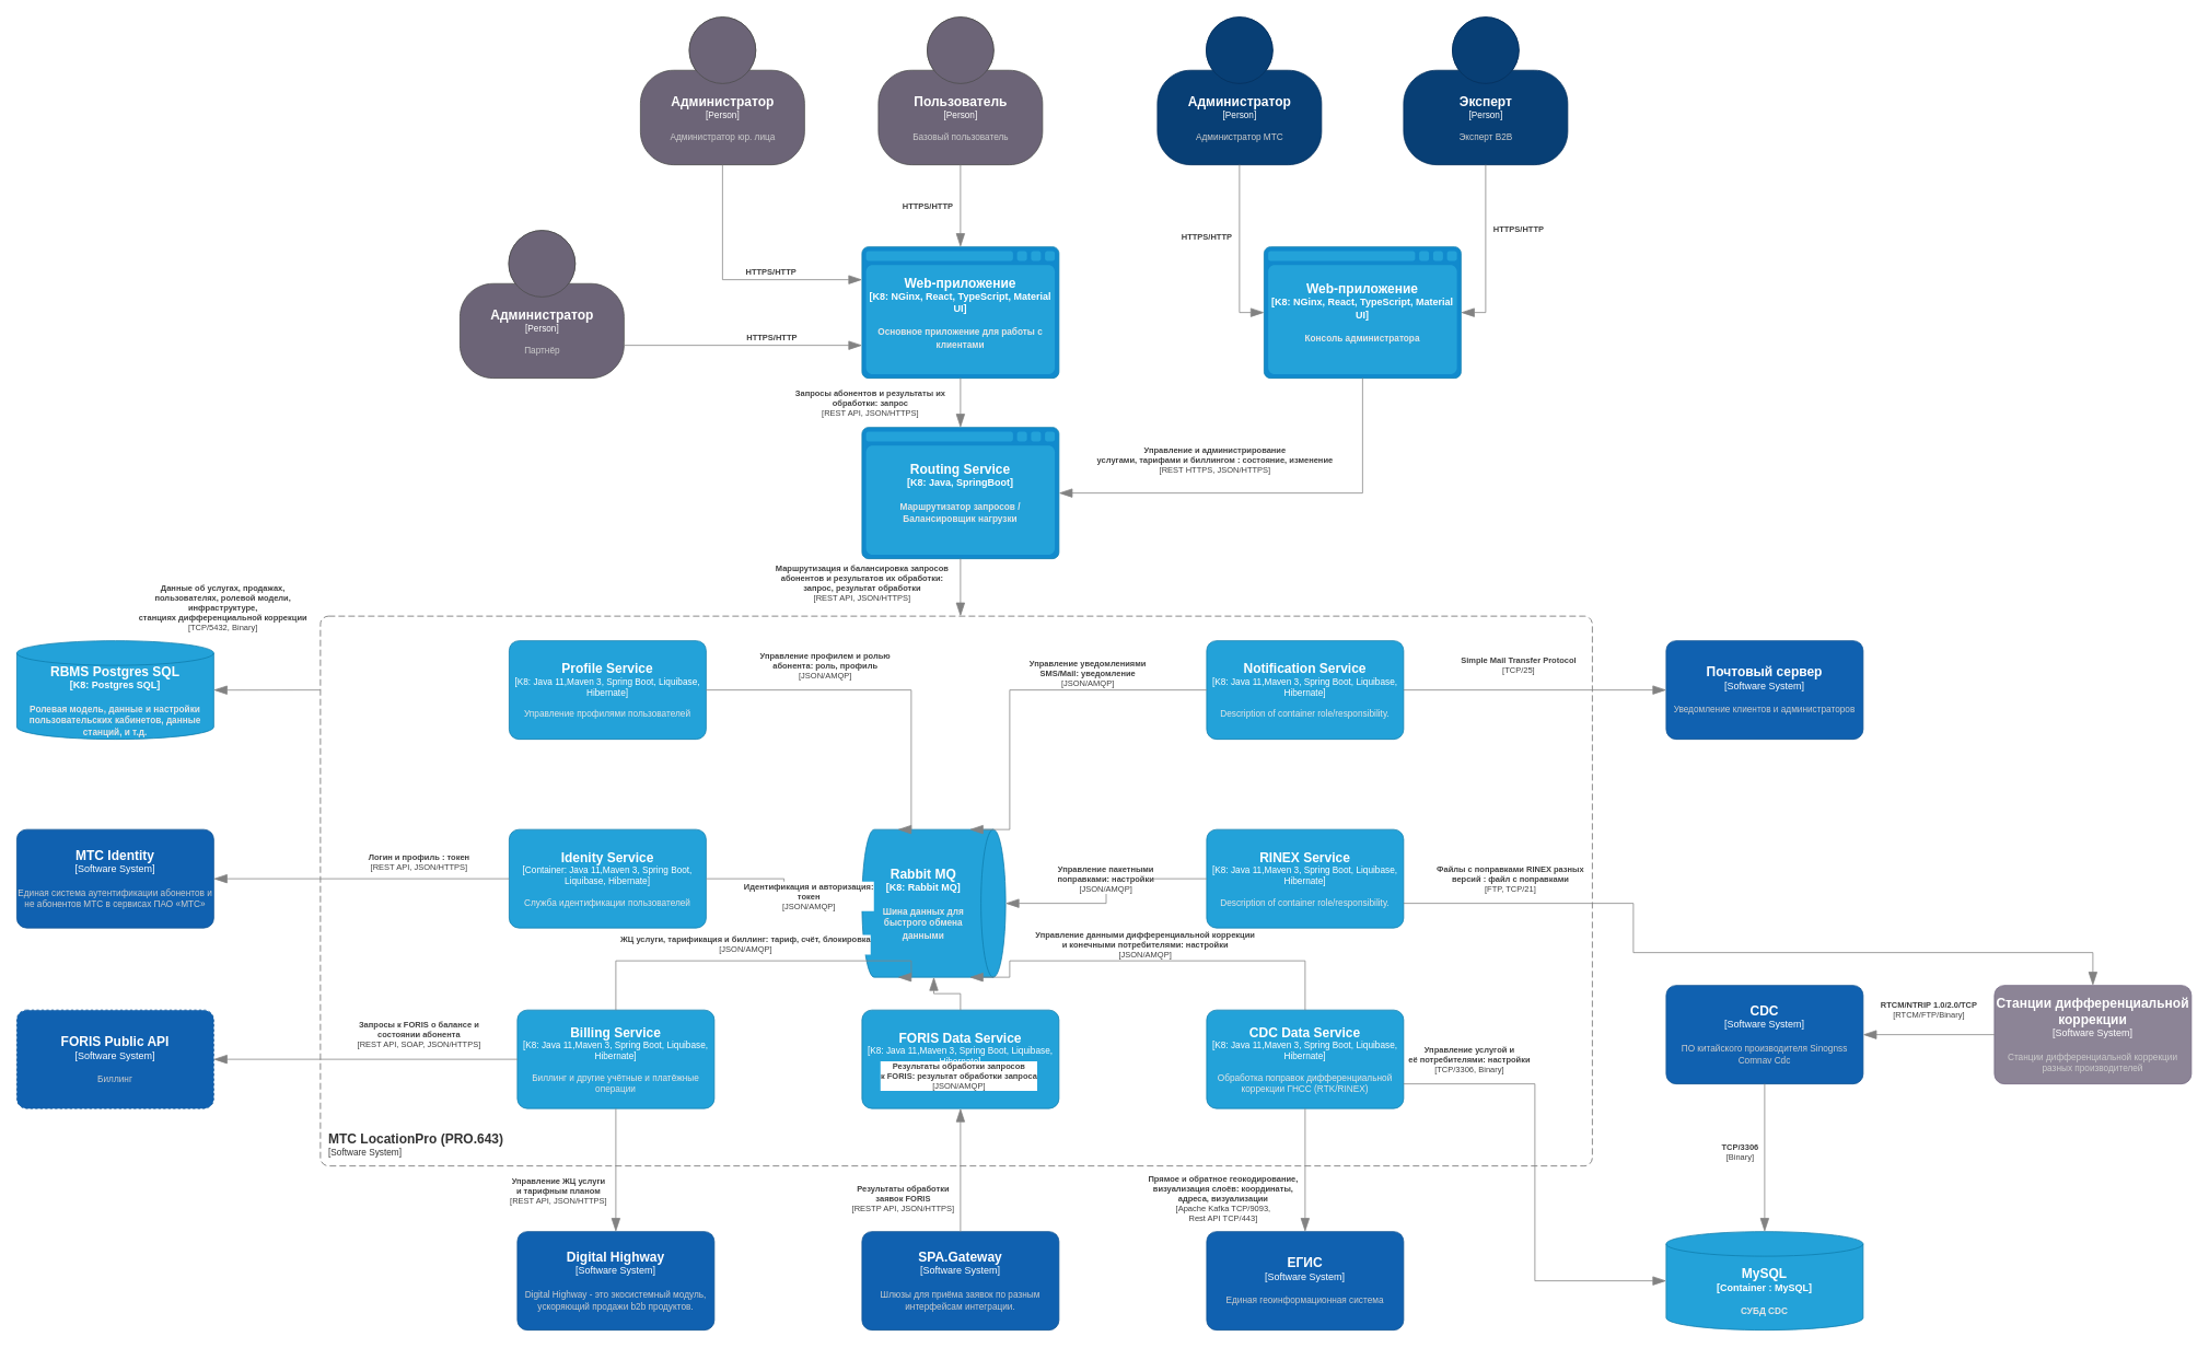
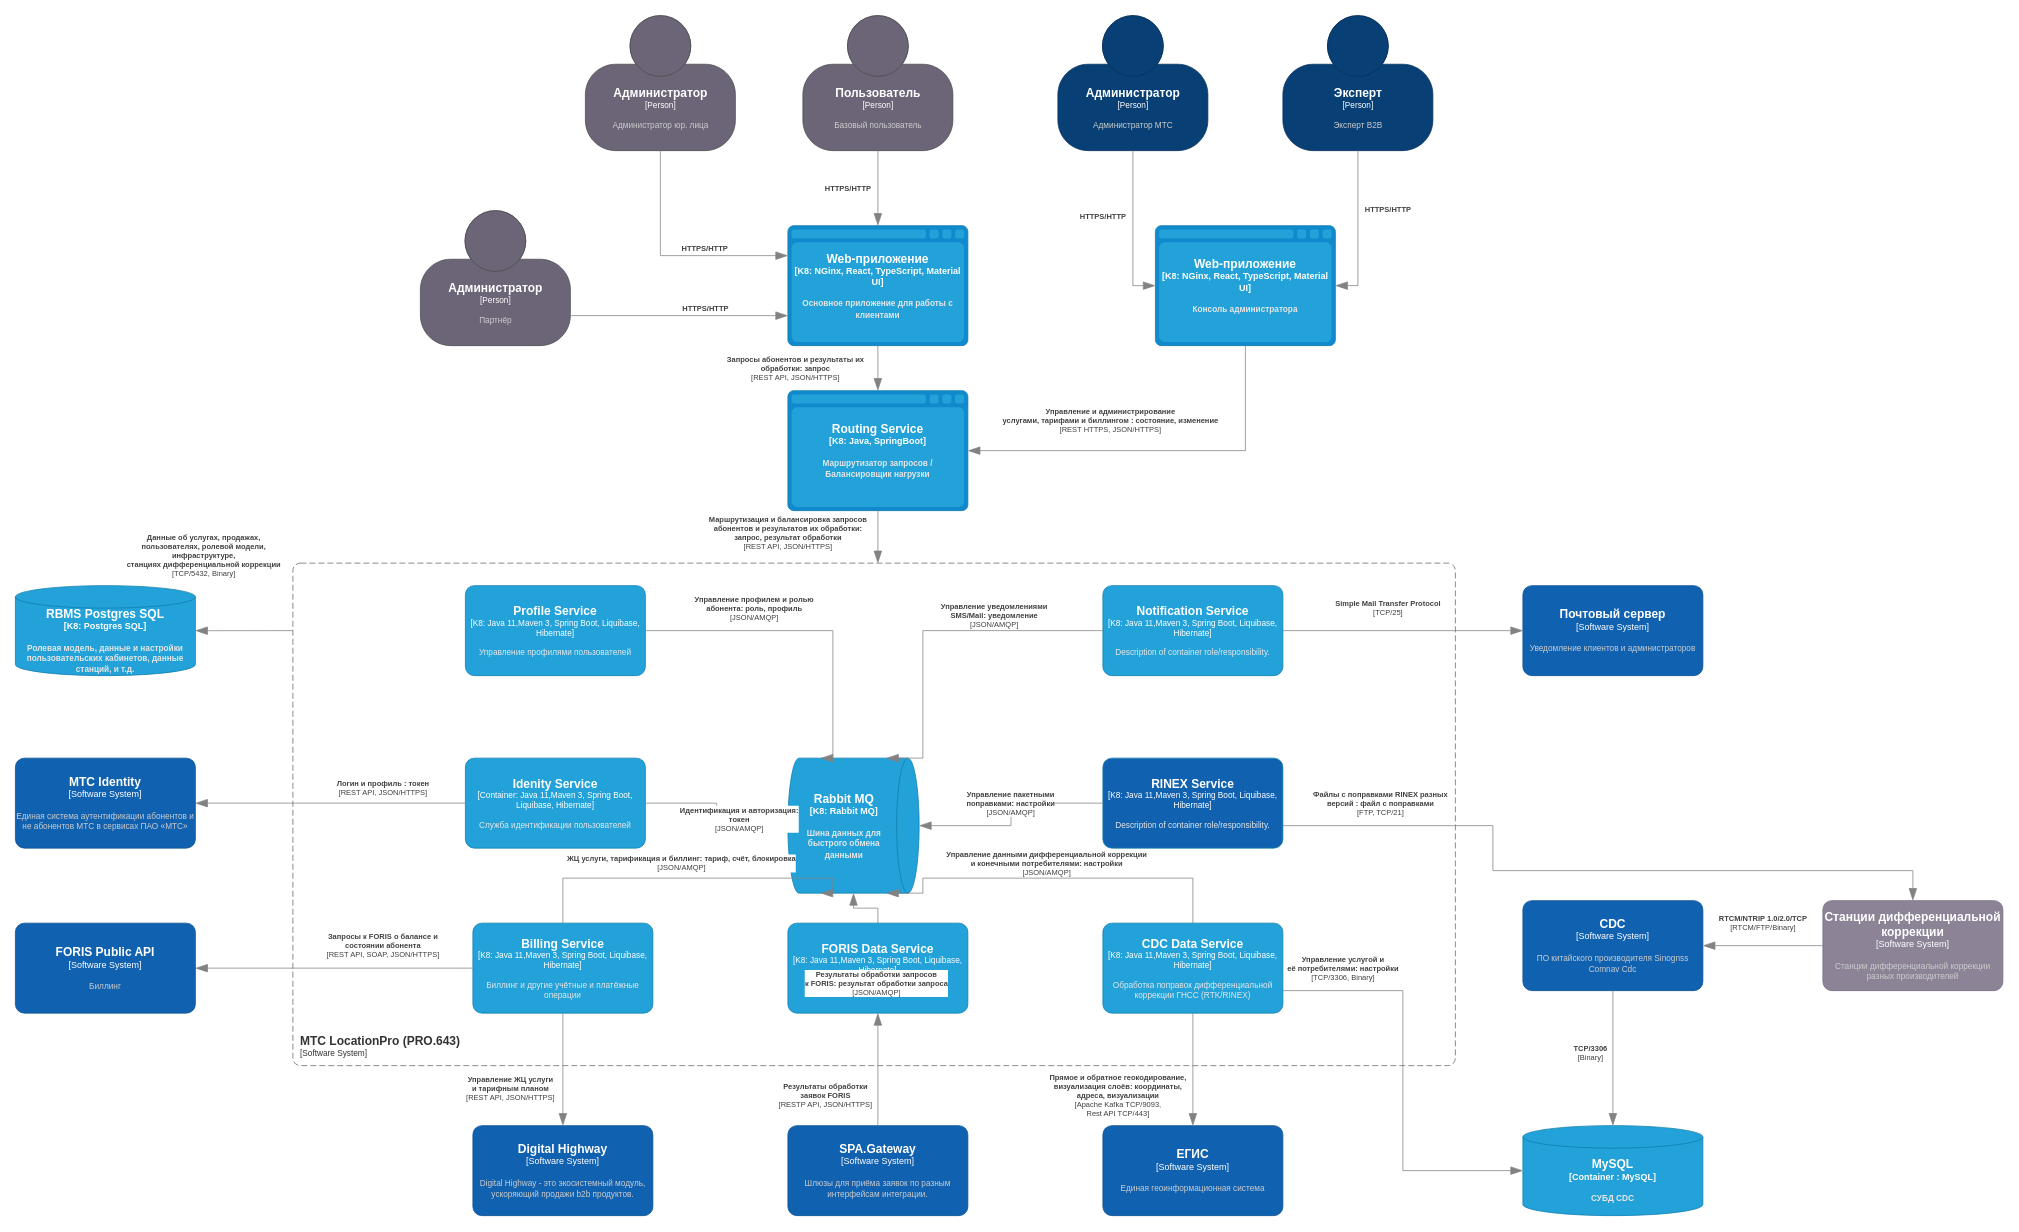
- <mxCell id="21" value="&lt;font style=&quot;font-size: 16px&quot;&gt;&lt;b&gt;RINEX Service&lt;/b&gt;&lt;/font&gt;&lt;div&gt;[K8: Java 11,Maven 3, Spring Boot, Liquibase, Hibernate]&lt;/div&gt;&lt;br&gt;&lt;div&gt;&lt;font style=&quot;font-size: 11px&quot;&gt;&lt;font color=&quot;#E6E6E6&quot;&gt;Description of container role/responsibility.&lt;/font&gt;&lt;/div&gt;" style="rounded=1;whiteSpace=wrap;html=1;fontSize=11;labelBackgroundColor=none;fillColor=#23A2D9;fontColor=#ffffff;align=center;arcSize=10;strokeColor=#0E7DAD;metaEdit=1;resizable=0;points=[[0.25,0,0],[0.5,0,0],[0.75,0,0],[1,0.25,0],[1,0.5,0],[1,0.75,0],[0.75,1,0],[0.5,1,0],[0.25,1,0],[0,0.75,0],[0,0.5,0],[0,0.25,0]];" parent="1" vertex="1"><mxGeometry x="1470" y="1010" width="240" height="120" as="geometry" /></mxCell>
+ <mxCell id="21" value="&lt;font style=&quot;font-size: 16px&quot;&gt;&lt;b&gt;RINEX Service&lt;/b&gt;&lt;/font&gt;&lt;div&gt;[K8: Java 11,Maven 3, Spring Boot, Liquibase, Hibernate]&lt;/div&gt;&lt;br&gt;&lt;div&gt;&lt;font style=&quot;font-size: 11px&quot;&gt;&lt;font color=&quot;#E6E6E6&quot;&gt;Description of container role/responsibility.&lt;/font&gt;&lt;/div&gt;" style="rounded=1;whiteSpace=wrap;html=1;fontSize=11;labelBackgroundColor=none;fillColor=#1061b0;fontColor=#ffffff;align=center;arcSize=10;strokeColor=#0E7DAD;metaEdit=1;resizable=0;points=[[0.25,0,0],[0.5,0,0],[0.75,0,0],[1,0.25,0],[1,0.5,0],[1,0.75,0],[0.75,1,0],[0.5,1,0],[0.25,1,0],[0,0.75,0],[0,0.5,0],[0,0.25,0]];" parent="1" vertex="1"><mxGeometry x="1470" y="1010" width="240" height="120" as="geometry" /></mxCell>
- <mxCell id="23" value="&lt;font style=&quot;font-size: 16px&quot;&gt;&lt;b&gt;FORIS Public API&lt;/b&gt;&lt;/font&gt;&lt;div&gt;[Software System]&lt;/div&gt;&lt;br&gt;&lt;div&gt;&lt;font style=&quot;font-size: 11px&quot;&gt;&lt;font color=&quot;#cccccc&quot;&gt;Биллинг&lt;/font&gt;&lt;/div&gt;" style="rounded=1;whiteSpace=wrap;html=1;labelBackgroundColor=none;fillColor=#1061B0;fontColor=#ffffff;align=center;arcSize=10;strokeColor=#0D5091;metaEdit=1;resizable=0;points=[[0.25,0,0],[0.5,0,0],[0.75,0,0],[1,0.25,0],[1,0.5,0],[1,0.75,0],[0.75,1,0],[0.5,1,0],[0.25,1,0],[0,0.75,0],[0,0.5,0],[0,0.25,0]];dashed=1;" parent="1" vertex="1"><mxGeometry x="20" y="1230" width="240" height="120" as="geometry" /></mxCell>
+ <mxCell id="23" value="&lt;font style=&quot;font-size: 16px&quot;&gt;&lt;b&gt;FORIS Public API&lt;/b&gt;&lt;/font&gt;&lt;div&gt;[Software System]&lt;/div&gt;&lt;br&gt;&lt;div&gt;&lt;font style=&quot;font-size: 11px&quot;&gt;&lt;font color=&quot;#cccccc&quot;&gt;Биллинг&lt;/font&gt;&lt;/div&gt;" style="rounded=1;whiteSpace=wrap;html=1;labelBackgroundColor=none;fillColor=#1061B0;fontColor=#ffffff;align=center;arcSize=10;strokeColor=#0D5091;metaEdit=1;resizable=0;points=[[0.25,0,0],[0.5,0,0],[0.75,0,0],[1,0.25,0],[1,0.5,0],[1,0.75,0],[0.75,1,0],[0.5,1,0],[0.25,1,0],[0,0.75,0],[0,0.5,0],[0,0.25,0]];" parent="1" vertex="1"><mxGeometry x="20" y="1230" width="240" height="120" as="geometry" /></mxCell>
